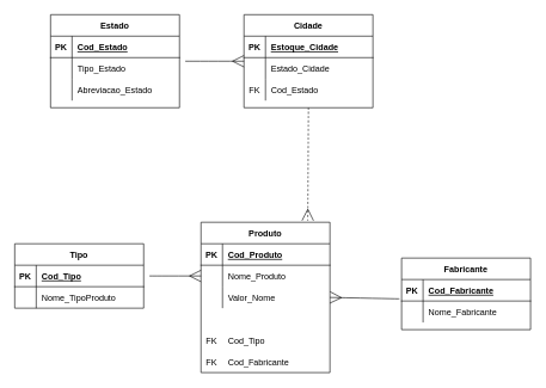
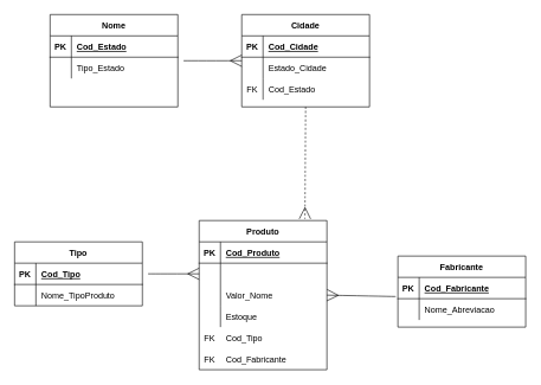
- <mxCell id="14" value="Estado" style="shape=table;startSize=30;container=1;collapsible=1;childLayout=tableLayout;fixedRows=1;rowLines=0;fontStyle=1;align=center;resizeLast=1;hachureGap=4;pointerEvents=0;" parent="1" vertex="1"><mxGeometry x="70" width="180" height="130" as="geometry" y="20" /></mxCell>
+ <mxCell id="14" value="Nome" style="shape=table;startSize=30;container=1;collapsible=1;childLayout=tableLayout;fixedRows=1;rowLines=0;fontStyle=1;align=center;resizeLast=1;hachureGap=4;pointerEvents=0;" parent="1" vertex="1"><mxGeometry x="70" width="180" height="130" as="geometry" y="20" /></mxCell>
- <mxCell id="6" value="Estoque_Cidade" style="shape=partialRectangle;connectable=0;fillColor=none;top=0;left=0;bottom=0;right=0;align=left;spacingLeft=6;fontStyle=5;overflow=hidden;" parent="4" vertex="1"><mxGeometry x="30" width="150" height="30" as="geometry"><mxRectangle width="150" height="30" as="alternateBounds" /></mxGeometry></mxCell>
+ <mxCell id="6" value="Cod_Cidade" style="shape=partialRectangle;connectable=0;fillColor=none;top=0;left=0;bottom=0;right=0;align=left;spacingLeft=6;fontStyle=5;overflow=hidden;" parent="4" vertex="1"><mxGeometry x="30" width="150" height="30" as="geometry"><mxRectangle width="150" height="30" as="alternateBounds" /></mxGeometry></mxCell>
- <mxCell id="23" value="Abreviacao_Estado" style="shape=partialRectangle;connectable=0;fillColor=none;top=0;left=0;bottom=0;right=0;align=left;spacingLeft=6;overflow=hidden;" parent="21" vertex="1"><mxGeometry x="30" width="150" height="30" as="geometry"><mxRectangle width="150" height="30" as="alternateBounds" /></mxGeometry></mxCell>
- <mxCell id="45" value="Nome_Produto" style="shape=partialRectangle;connectable=0;fillColor=none;top=0;left=0;bottom=0;right=0;align=left;spacingLeft=6;overflow=hidden;" parent="43" vertex="1"><mxGeometry x="30" width="150" height="30" as="geometry"><mxRectangle width="150" height="30" as="alternateBounds" /></mxGeometry></mxCell>
- <mxCell id="31" value="Nome_Fabricante" style="shape=partialRectangle;connectable=0;fillColor=none;top=0;left=0;bottom=0;right=0;align=left;spacingLeft=6;overflow=hidden;" parent="29" vertex="1"><mxGeometry x="30" width="150" height="30" as="geometry"><mxRectangle width="150" height="30" as="alternateBounds" /></mxGeometry></mxCell>
+ <mxCell id="31" value="Nome_Abreviacao" style="shape=partialRectangle;connectable=0;fillColor=none;top=0;left=0;bottom=0;right=0;align=left;spacingLeft=6;overflow=hidden;" parent="29" vertex="1"><mxGeometry x="30" width="150" height="30" as="geometry"><mxRectangle width="150" height="30" as="alternateBounds" /></mxGeometry></mxCell>
+ <mxCell id="51" value="Estoque" style="shape=partialRectangle;connectable=0;fillColor=none;top=0;left=0;bottom=0;right=0;align=left;spacingLeft=6;overflow=hidden;" parent="49" vertex="1"><mxGeometry x="30" width="150" height="30" as="geometry"><mxRectangle width="150" height="30" as="alternateBounds" /></mxGeometry></mxCell>
